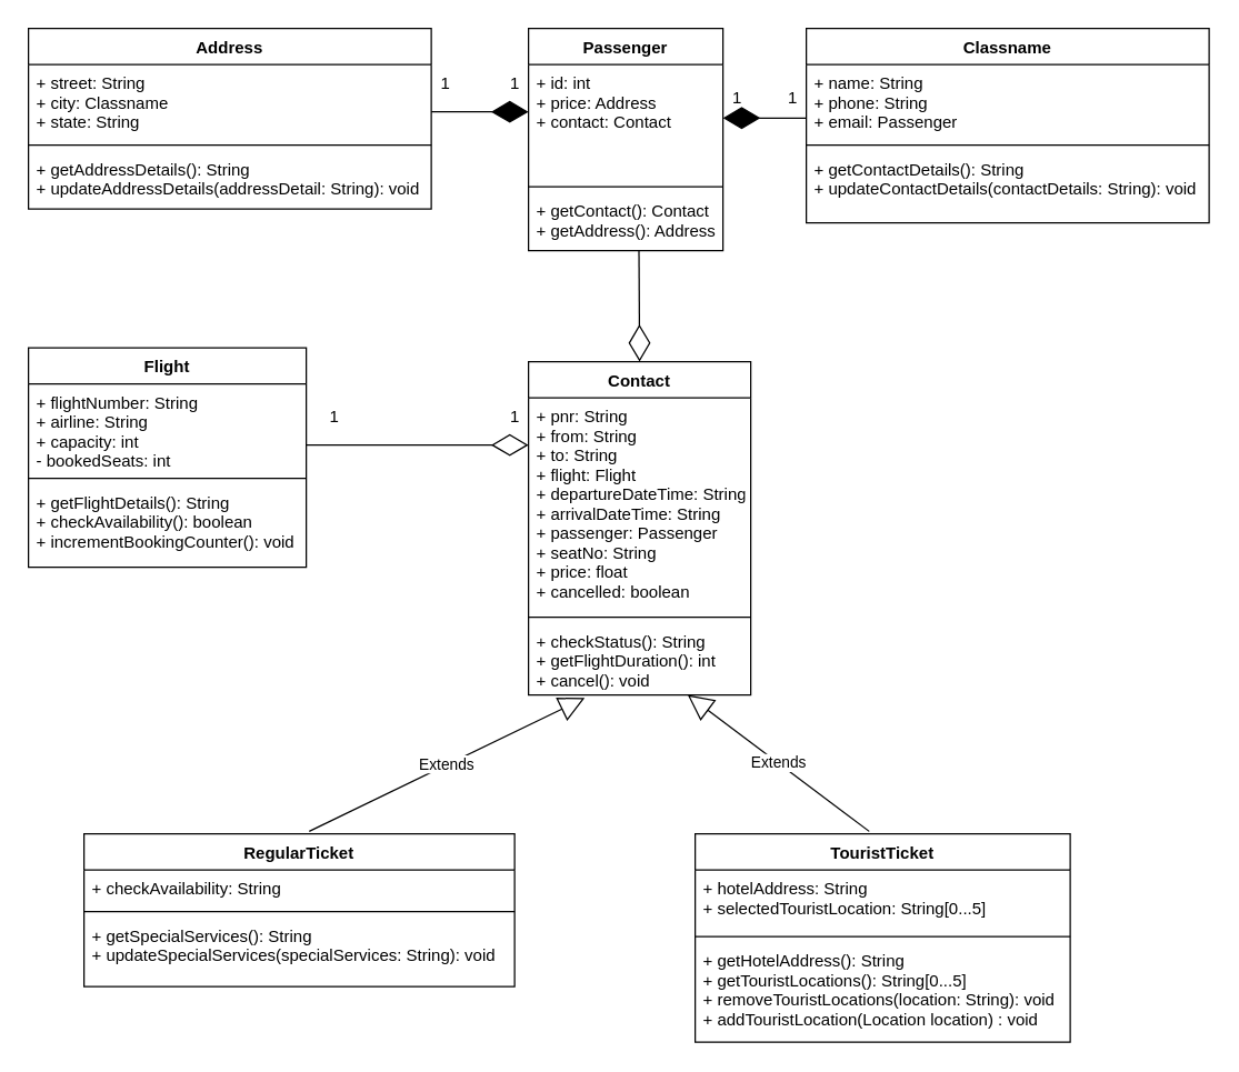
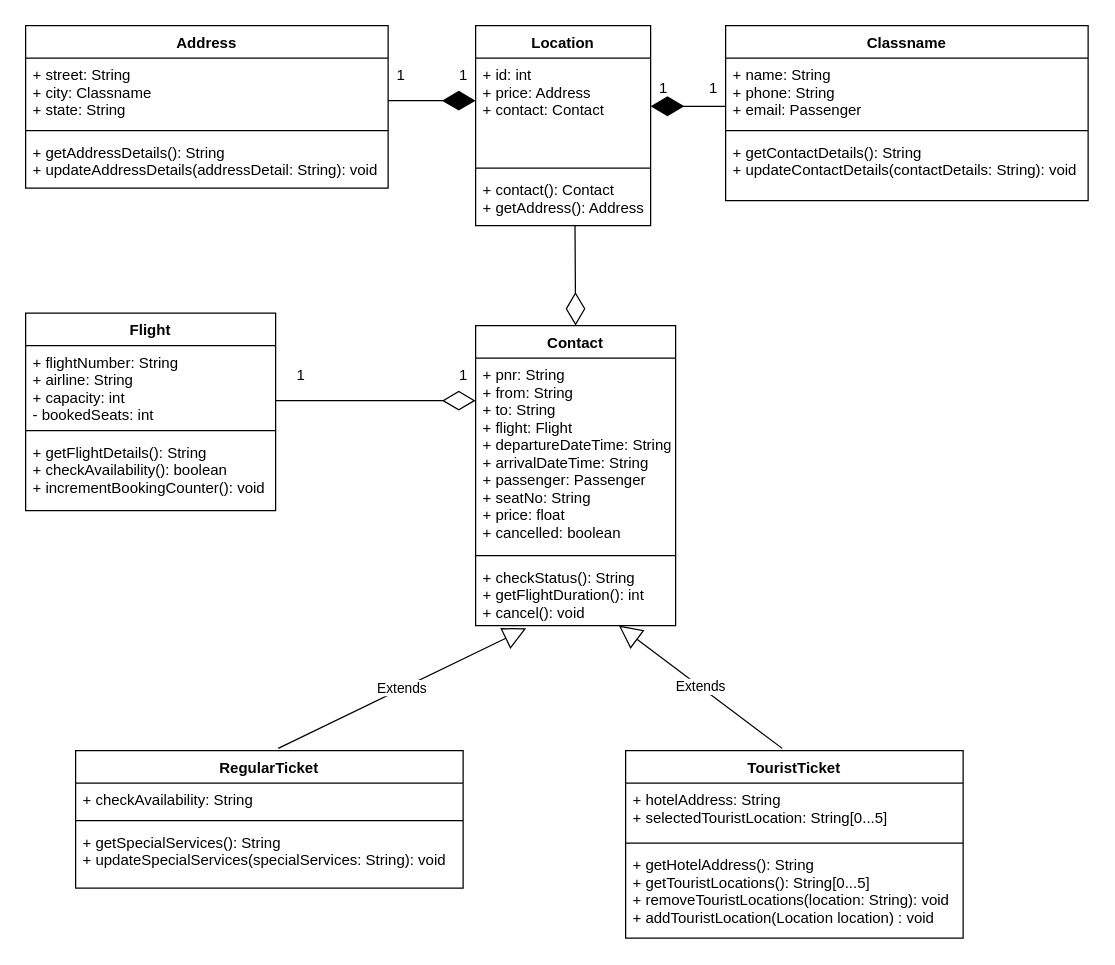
- <mxCell id="6" value="Passenger" style="swimlane;fontStyle=1;align=center;verticalAlign=top;childLayout=stackLayout;horizontal=1;startSize=26;horizontalStack=0;resizeParent=1;resizeParentMax=0;resizeLast=0;collapsible=1;marginBottom=0;" vertex="1" parent="1"><mxGeometry x="380" width="140" height="160" as="geometry" y="20" /></mxCell>
+ <mxCell id="6" value="Location" style="swimlane;fontStyle=1;align=center;verticalAlign=top;childLayout=stackLayout;horizontal=1;startSize=26;horizontalStack=0;resizeParent=1;resizeParentMax=0;resizeLast=0;collapsible=1;marginBottom=0;" vertex="1" parent="1"><mxGeometry x="380" width="140" height="160" as="geometry" y="20" /></mxCell>
- <mxCell id="9" value="+ getContact(): Contact&#10;+ getAddress(): Address" style="text;strokeColor=none;fillColor=none;align=left;verticalAlign=top;spacingLeft=4;spacingRight=4;overflow=hidden;rotatable=0;points=[[0,0.5],[1,0.5]];portConstraint=eastwest;" vertex="1" parent="6"><mxGeometry y="118" width="140" height="42" as="geometry" /></mxCell>
+ <mxCell id="9" value="+ contact(): Contact&#10;+ getAddress(): Address" style="text;strokeColor=none;fillColor=none;align=left;verticalAlign=top;spacingLeft=4;spacingRight=4;overflow=hidden;rotatable=0;points=[[0,0.5],[1,0.5]];portConstraint=eastwest;" vertex="1" parent="6"><mxGeometry y="118" width="140" height="42" as="geometry" /></mxCell>
